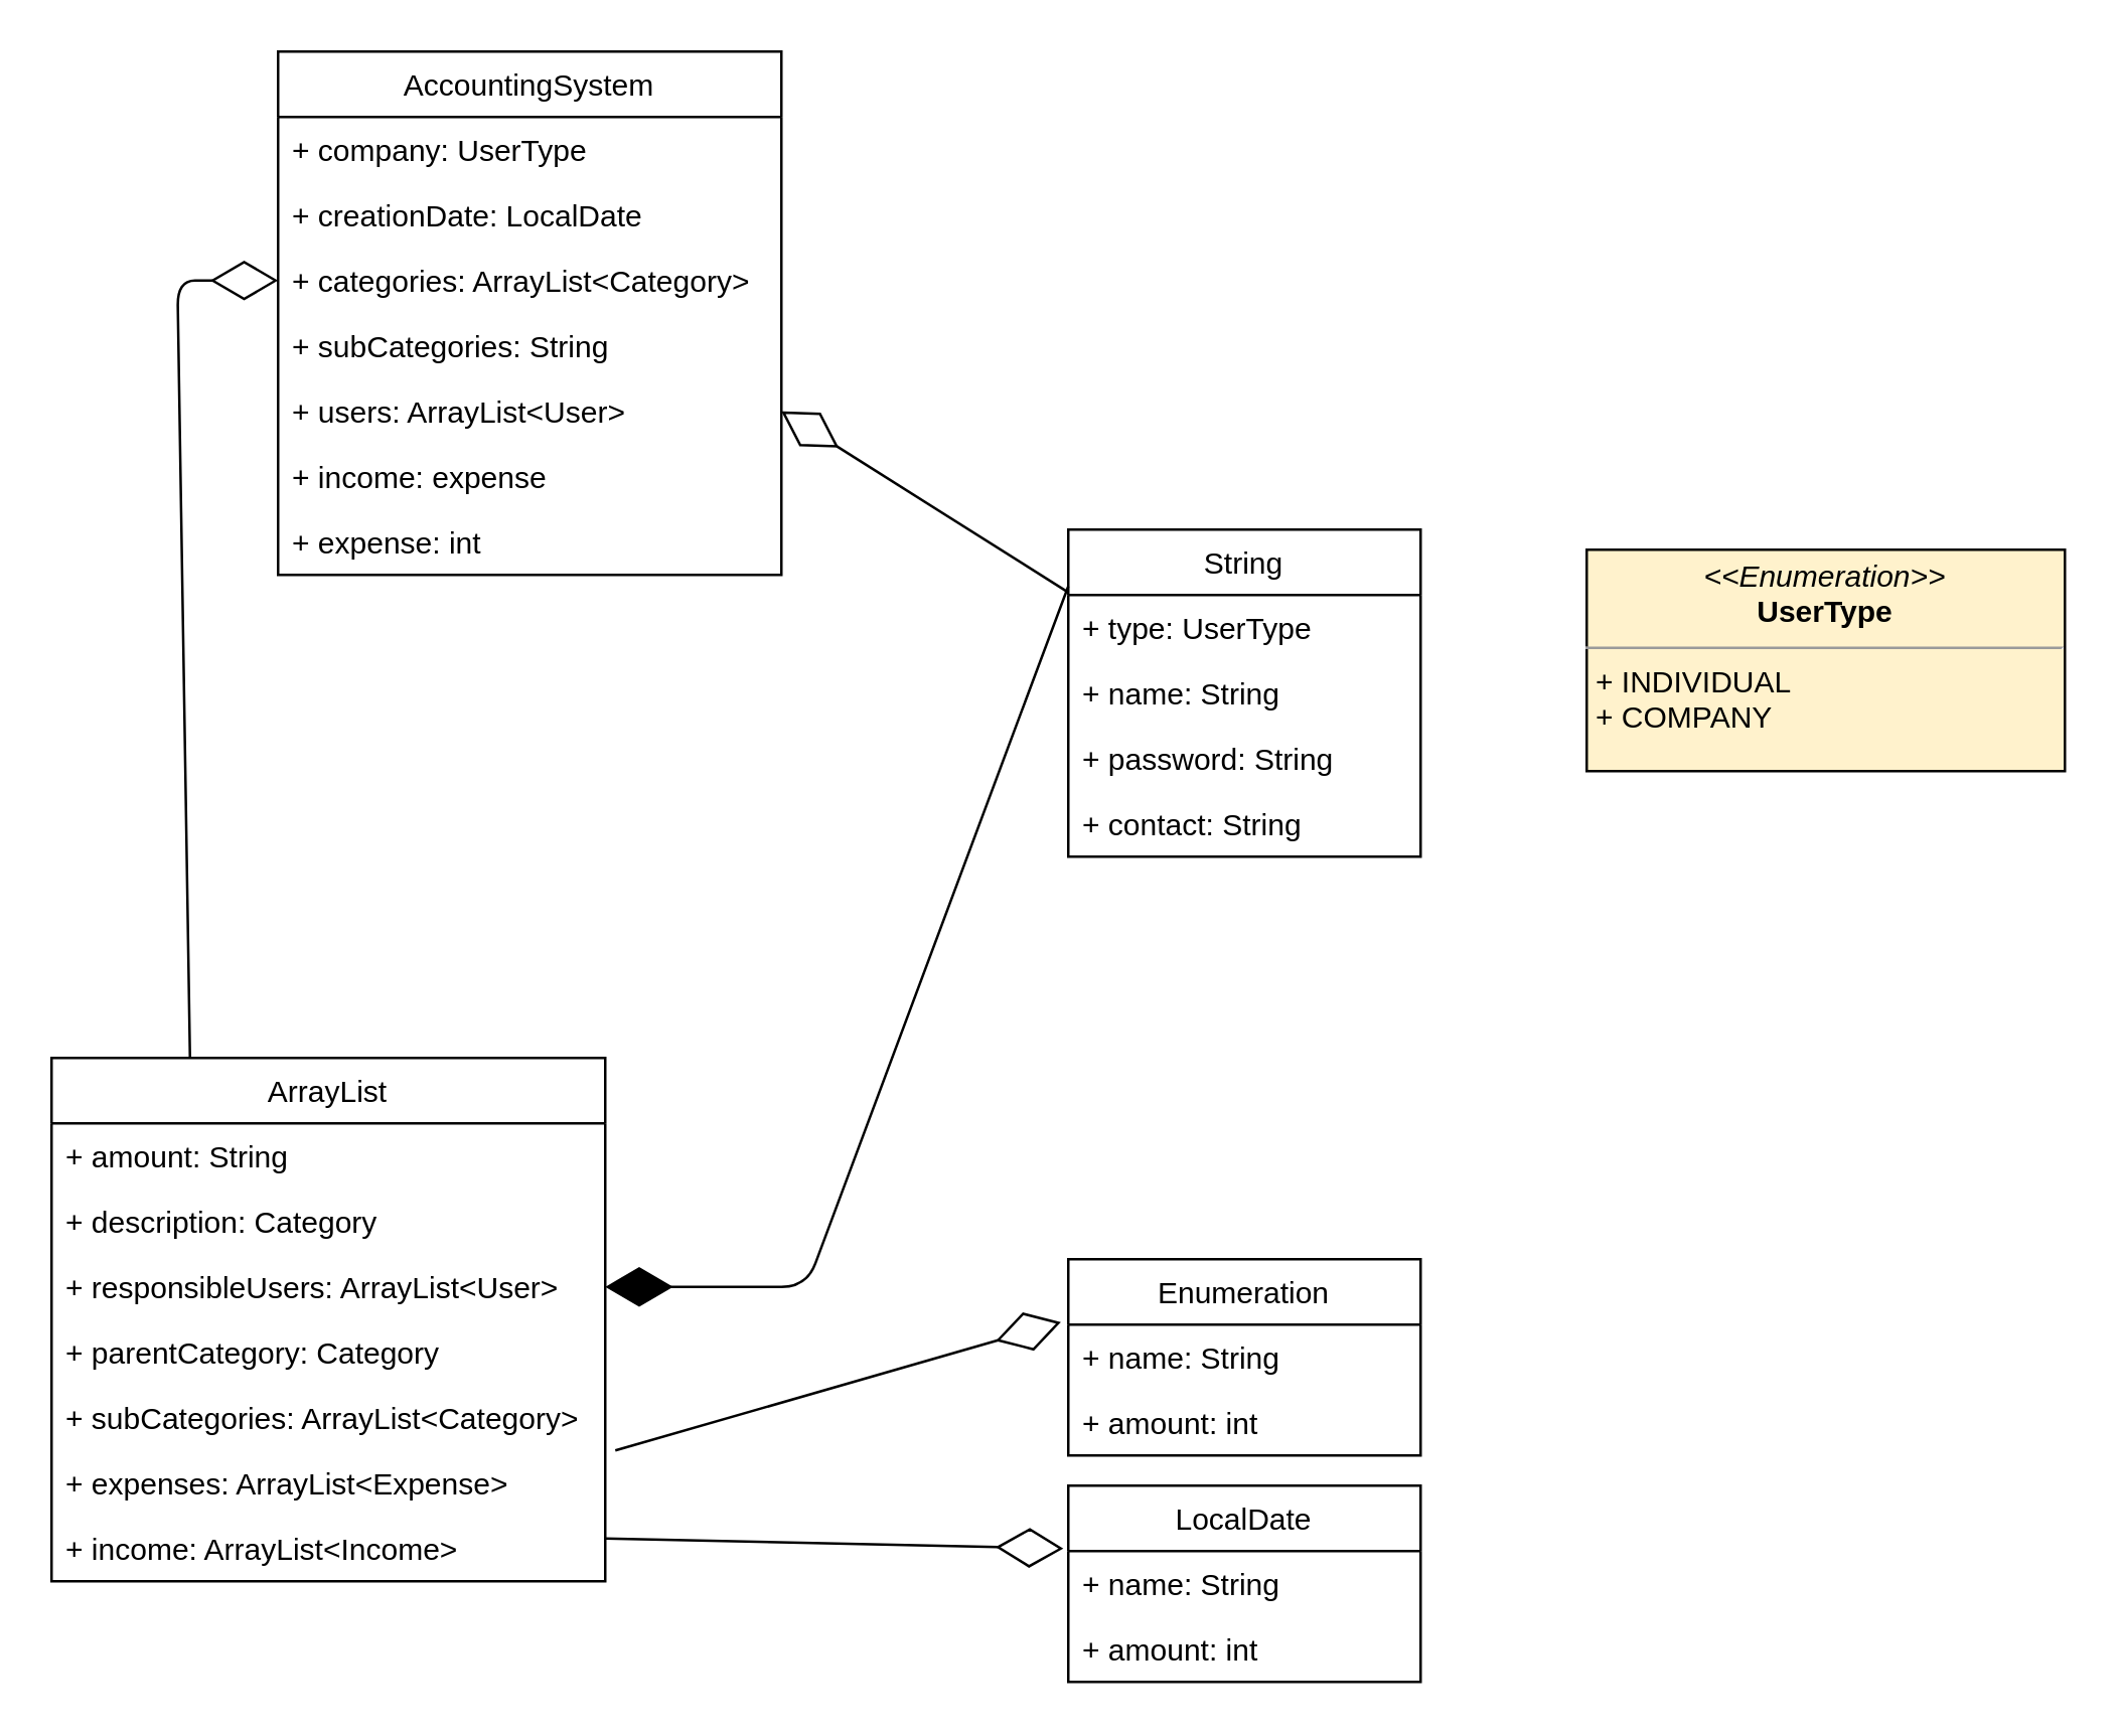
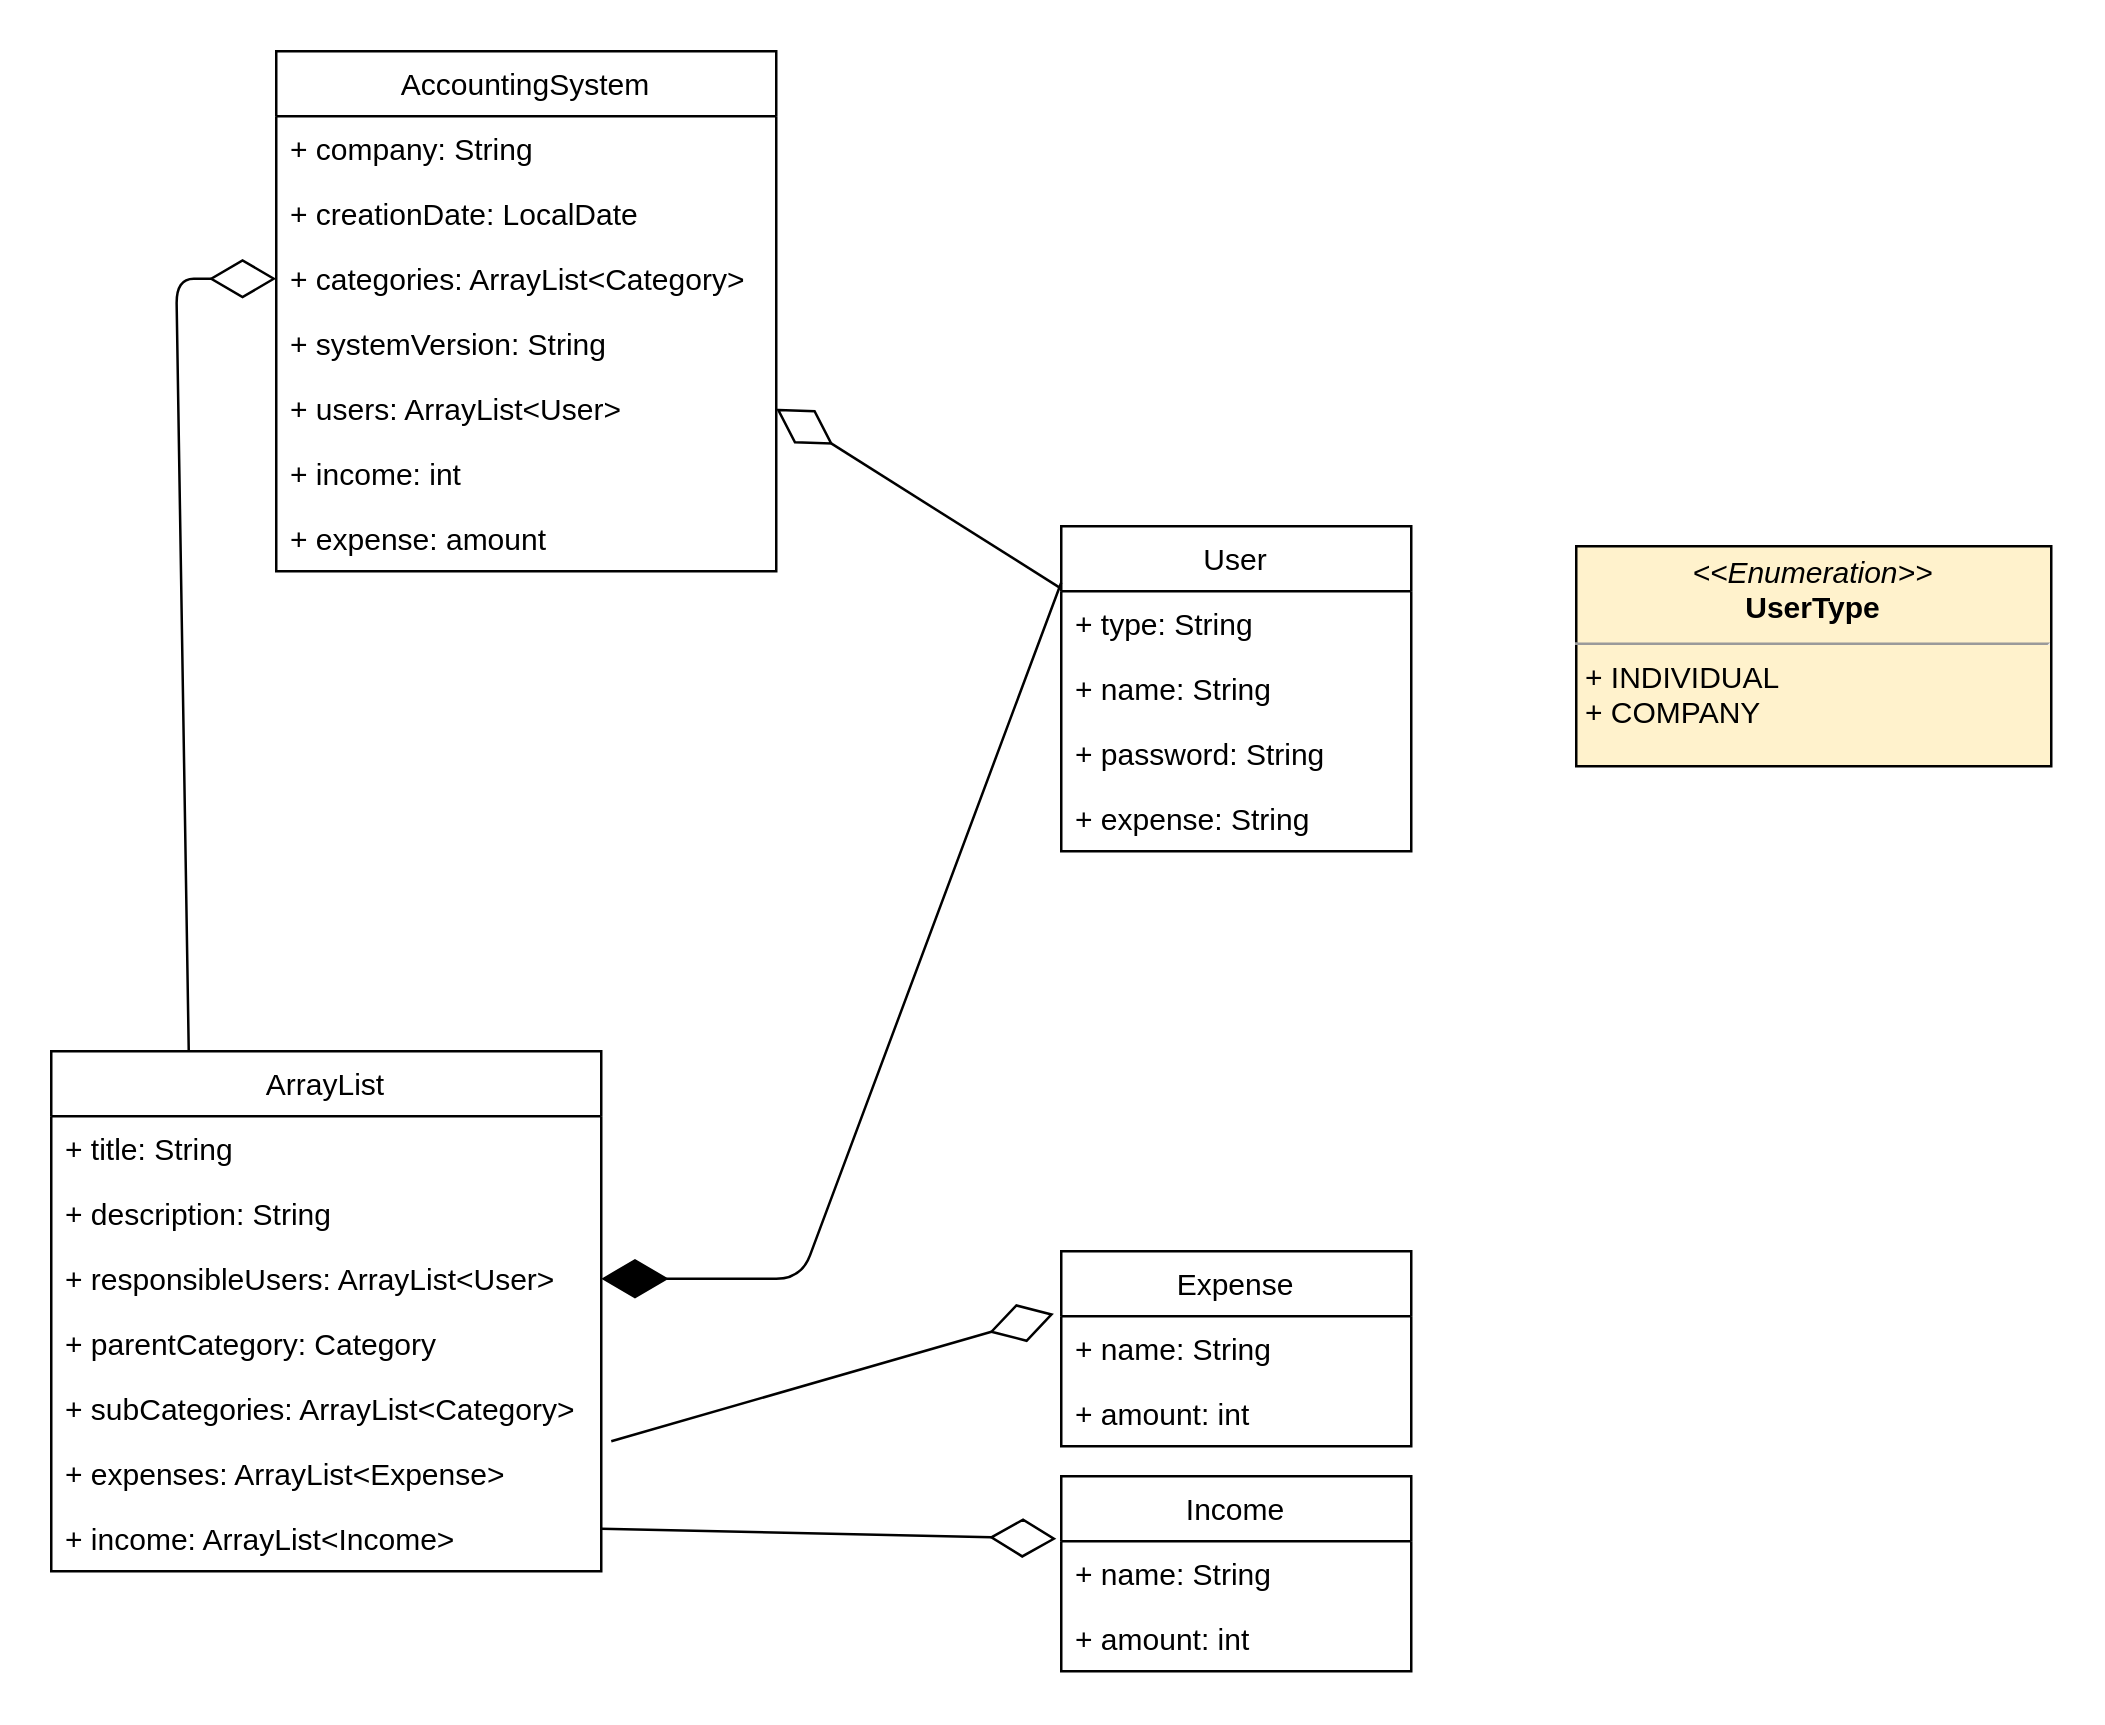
- <mxCell id="15" value="+ company: UserType" style="text;strokeColor=none;fillColor=none;align=left;verticalAlign=top;spacingLeft=4;spacingRight=4;overflow=hidden;rotatable=0;points=[[0,0.5],[1,0.5]];portConstraint=eastwest;" parent="14" vertex="1"><mxGeometry y="26" width="200" height="26" as="geometry" /></mxCell>
+ <mxCell id="15" value="+ company: String" style="text;strokeColor=none;fillColor=none;align=left;verticalAlign=top;spacingLeft=4;spacingRight=4;overflow=hidden;rotatable=0;points=[[0,0.5],[1,0.5]];portConstraint=eastwest;" parent="14" vertex="1"><mxGeometry y="26" width="200" height="26" as="geometry" /></mxCell>
- <mxCell id="18" value="+ subCategories: String" style="text;strokeColor=none;fillColor=none;align=left;verticalAlign=top;spacingLeft=4;spacingRight=4;overflow=hidden;rotatable=0;points=[[0,0.5],[1,0.5]];portConstraint=eastwest;" parent="14" vertex="1"><mxGeometry y="104" width="200" height="26" as="geometry" /></mxCell>
+ <mxCell id="18" value="+ systemVersion: String" style="text;strokeColor=none;fillColor=none;align=left;verticalAlign=top;spacingLeft=4;spacingRight=4;overflow=hidden;rotatable=0;points=[[0,0.5],[1,0.5]];portConstraint=eastwest;" parent="14" vertex="1"><mxGeometry y="104" width="200" height="26" as="geometry" /></mxCell>
- <mxCell id="20" value="+ income: expense " style="text;strokeColor=none;fillColor=none;align=left;verticalAlign=top;spacingLeft=4;spacingRight=4;overflow=hidden;rotatable=0;points=[[0,0.5],[1,0.5]];portConstraint=eastwest;" parent="14" vertex="1"><mxGeometry y="156" width="200" height="26" as="geometry" /></mxCell>
+ <mxCell id="20" value="+ income: int " style="text;strokeColor=none;fillColor=none;align=left;verticalAlign=top;spacingLeft=4;spacingRight=4;overflow=hidden;rotatable=0;points=[[0,0.5],[1,0.5]];portConstraint=eastwest;" parent="14" vertex="1"><mxGeometry y="156" width="200" height="26" as="geometry" /></mxCell>
- <mxCell id="21" value="+ expense: int" style="text;strokeColor=none;fillColor=none;align=left;verticalAlign=top;spacingLeft=4;spacingRight=4;overflow=hidden;rotatable=0;points=[[0,0.5],[1,0.5]];portConstraint=eastwest;" parent="14" vertex="1"><mxGeometry y="182" width="200" height="26" as="geometry" /></mxCell>
+ <mxCell id="21" value="+ expense: amount" style="text;strokeColor=none;fillColor=none;align=left;verticalAlign=top;spacingLeft=4;spacingRight=4;overflow=hidden;rotatable=0;points=[[0,0.5],[1,0.5]];portConstraint=eastwest;" parent="14" vertex="1"><mxGeometry y="182" width="200" height="26" as="geometry" /></mxCell>
- <mxCell id="22" value="String" style="swimlane;fontStyle=0;childLayout=stackLayout;horizontal=1;startSize=26;fillColor=none;horizontalStack=0;resizeParent=1;resizeParentMax=0;resizeLast=0;collapsible=1;marginBottom=0;" parent="1" vertex="1"><mxGeometry x="424" y="210" width="140" height="130" as="geometry" /></mxCell>
+ <mxCell id="22" value="User" style="swimlane;fontStyle=0;childLayout=stackLayout;horizontal=1;startSize=26;fillColor=none;horizontalStack=0;resizeParent=1;resizeParentMax=0;resizeLast=0;collapsible=1;marginBottom=0;" parent="1" vertex="1"><mxGeometry x="424" y="210" width="140" height="130" as="geometry" /></mxCell>
- <mxCell id="23" value="+ type: UserType" style="text;strokeColor=none;fillColor=none;align=left;verticalAlign=top;spacingLeft=4;spacingRight=4;overflow=hidden;rotatable=0;points=[[0,0.5],[1,0.5]];portConstraint=eastwest;" parent="22" vertex="1"><mxGeometry y="26" width="140" height="26" as="geometry" /></mxCell>
+ <mxCell id="23" value="+ type: String" style="text;strokeColor=none;fillColor=none;align=left;verticalAlign=top;spacingLeft=4;spacingRight=4;overflow=hidden;rotatable=0;points=[[0,0.5],[1,0.5]];portConstraint=eastwest;" parent="22" vertex="1"><mxGeometry y="26" width="140" height="26" as="geometry" /></mxCell>
- <mxCell id="26" value="+ contact: String" style="text;strokeColor=none;fillColor=none;align=left;verticalAlign=top;spacingLeft=4;spacingRight=4;overflow=hidden;rotatable=0;points=[[0,0.5],[1,0.5]];portConstraint=eastwest;" parent="22" vertex="1"><mxGeometry y="104" width="140" height="26" as="geometry" /></mxCell>
+ <mxCell id="26" value="+ expense: String" style="text;strokeColor=none;fillColor=none;align=left;verticalAlign=top;spacingLeft=4;spacingRight=4;overflow=hidden;rotatable=0;points=[[0,0.5],[1,0.5]];portConstraint=eastwest;" parent="22" vertex="1"><mxGeometry y="104" width="140" height="26" as="geometry" /></mxCell>
- <mxCell id="6" value="+ amount: String" style="text;strokeColor=none;fillColor=none;align=left;verticalAlign=top;spacingLeft=4;spacingRight=4;overflow=hidden;rotatable=0;points=[[0,0.5],[1,0.5]];portConstraint=eastwest;" parent="5" vertex="1"><mxGeometry y="26" width="220" height="26" as="geometry" /></mxCell>
+ <mxCell id="6" value="+ title: String" style="text;strokeColor=none;fillColor=none;align=left;verticalAlign=top;spacingLeft=4;spacingRight=4;overflow=hidden;rotatable=0;points=[[0,0.5],[1,0.5]];portConstraint=eastwest;" parent="5" vertex="1"><mxGeometry y="26" width="220" height="26" as="geometry" /></mxCell>
- <mxCell id="7" value="+ description: Category" style="text;strokeColor=none;fillColor=none;align=left;verticalAlign=top;spacingLeft=4;spacingRight=4;overflow=hidden;rotatable=0;points=[[0,0.5],[1,0.5]];portConstraint=eastwest;" parent="5" vertex="1"><mxGeometry y="52" width="220" height="26" as="geometry" /></mxCell>
+ <mxCell id="7" value="+ description: String" style="text;strokeColor=none;fillColor=none;align=left;verticalAlign=top;spacingLeft=4;spacingRight=4;overflow=hidden;rotatable=0;points=[[0,0.5],[1,0.5]];portConstraint=eastwest;" parent="5" vertex="1"><mxGeometry y="52" width="220" height="26" as="geometry" /></mxCell>
- <mxCell id="30" value="Enumeration" style="swimlane;fontStyle=0;childLayout=stackLayout;horizontal=1;startSize=26;fillColor=none;horizontalStack=0;resizeParent=1;resizeParentMax=0;resizeLast=0;collapsible=1;marginBottom=0;" parent="1" vertex="1"><mxGeometry x="424" y="500" width="140" height="78" as="geometry" /></mxCell>
+ <mxCell id="30" value="Expense" style="swimlane;fontStyle=0;childLayout=stackLayout;horizontal=1;startSize=26;fillColor=none;horizontalStack=0;resizeParent=1;resizeParentMax=0;resizeLast=0;collapsible=1;marginBottom=0;" parent="1" vertex="1"><mxGeometry x="424" y="500" width="140" height="78" as="geometry" /></mxCell>
- <mxCell id="27" value="LocalDate" style="swimlane;fontStyle=0;childLayout=stackLayout;horizontal=1;startSize=26;fillColor=none;horizontalStack=0;resizeParent=1;resizeParentMax=0;resizeLast=0;collapsible=1;marginBottom=0;" parent="1" vertex="1"><mxGeometry x="424" y="590" width="140" height="78" as="geometry" /></mxCell>
+ <mxCell id="27" value="Income" style="swimlane;fontStyle=0;childLayout=stackLayout;horizontal=1;startSize=26;fillColor=none;horizontalStack=0;resizeParent=1;resizeParentMax=0;resizeLast=0;collapsible=1;marginBottom=0;" parent="1" vertex="1"><mxGeometry x="424" y="590" width="140" height="78" as="geometry" /></mxCell>
